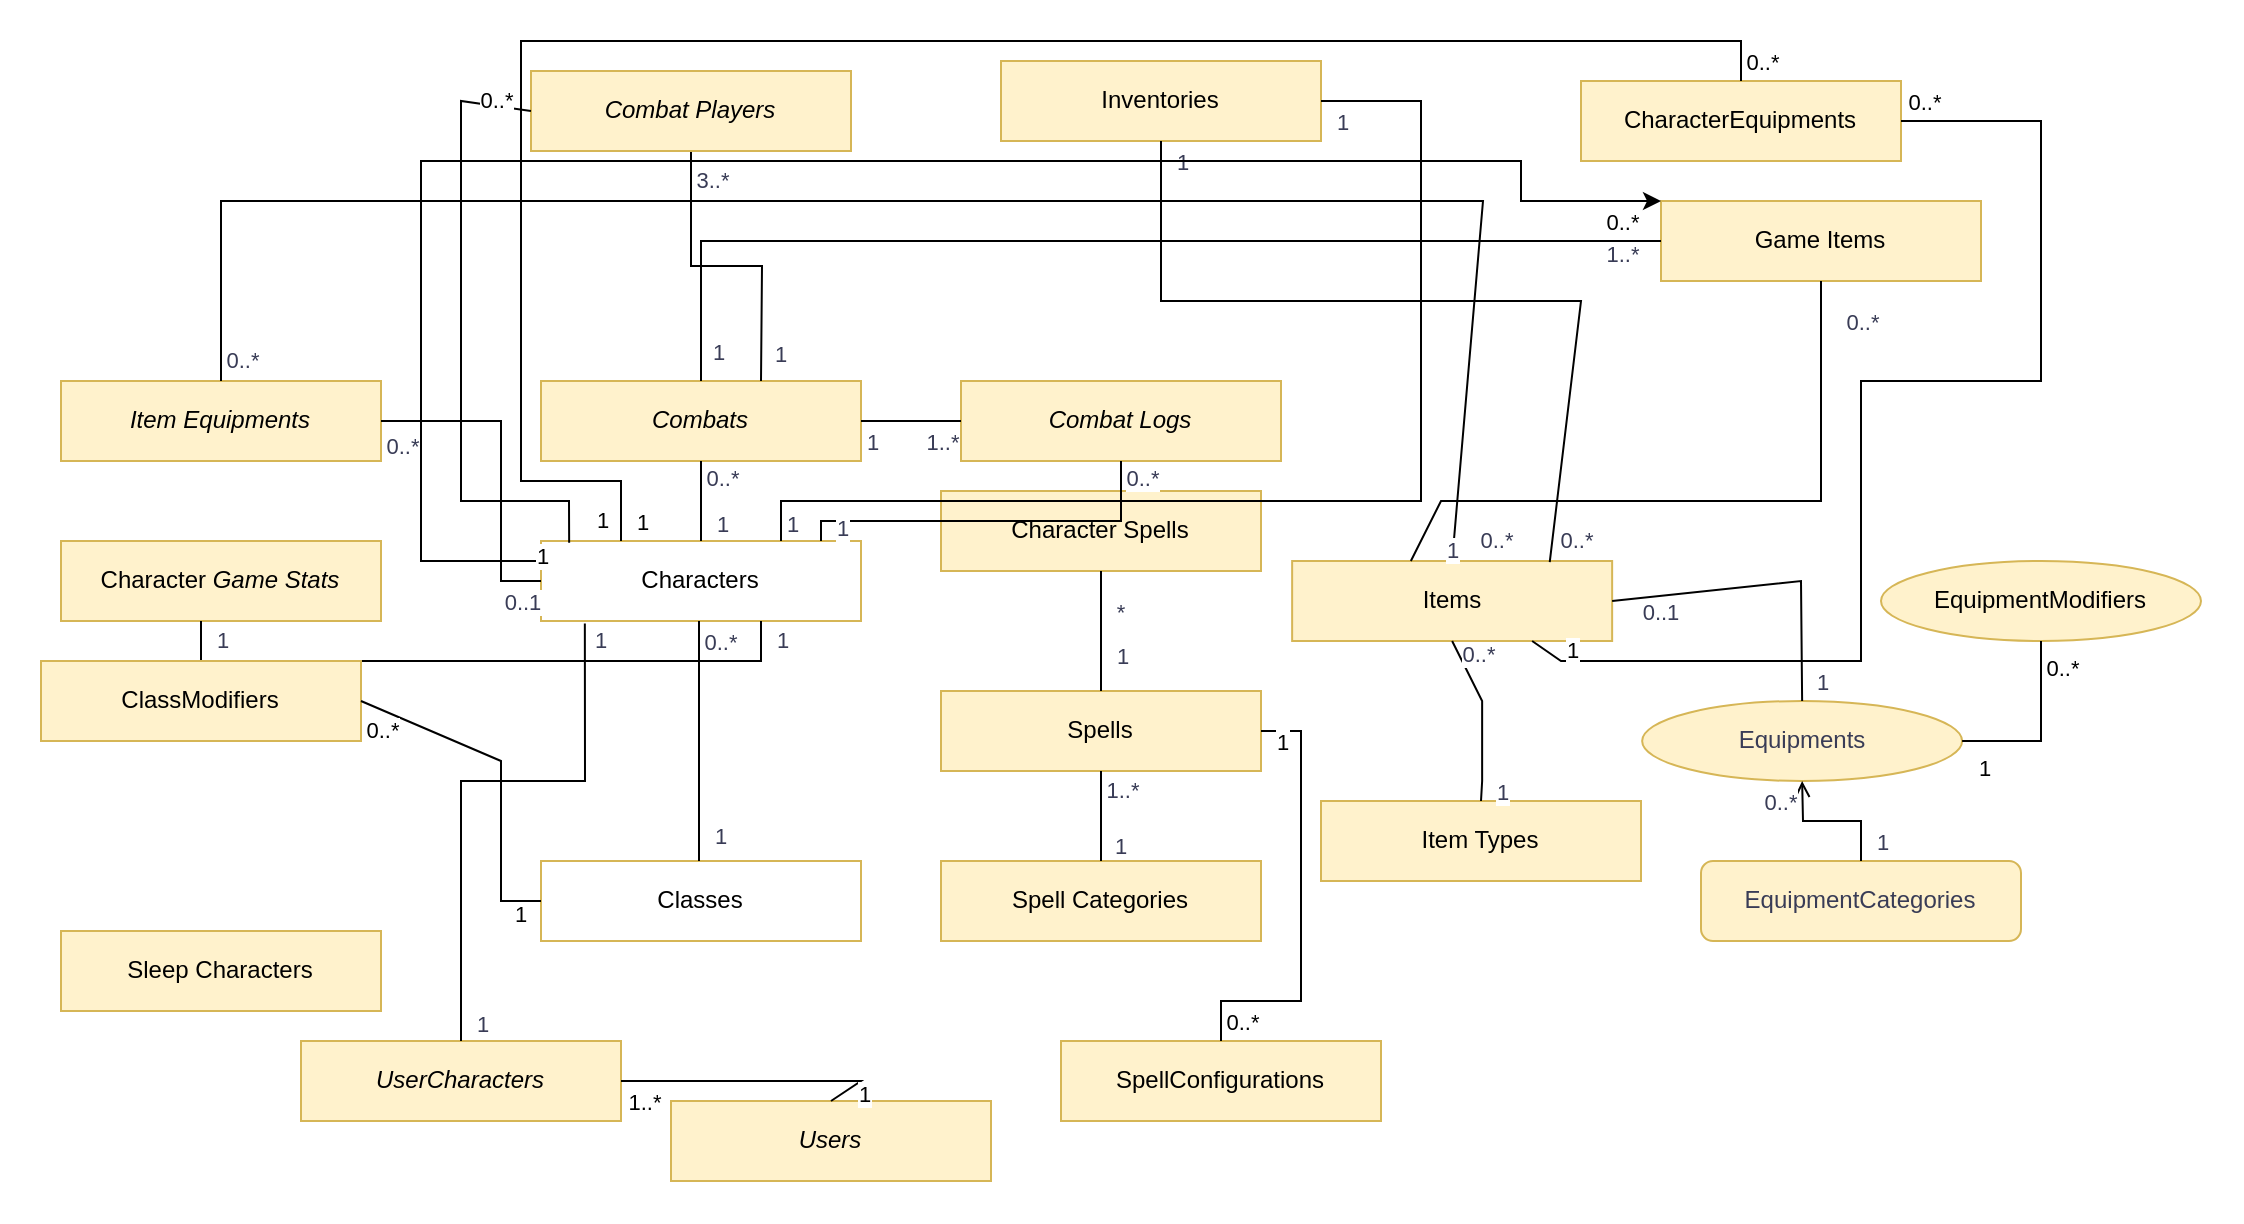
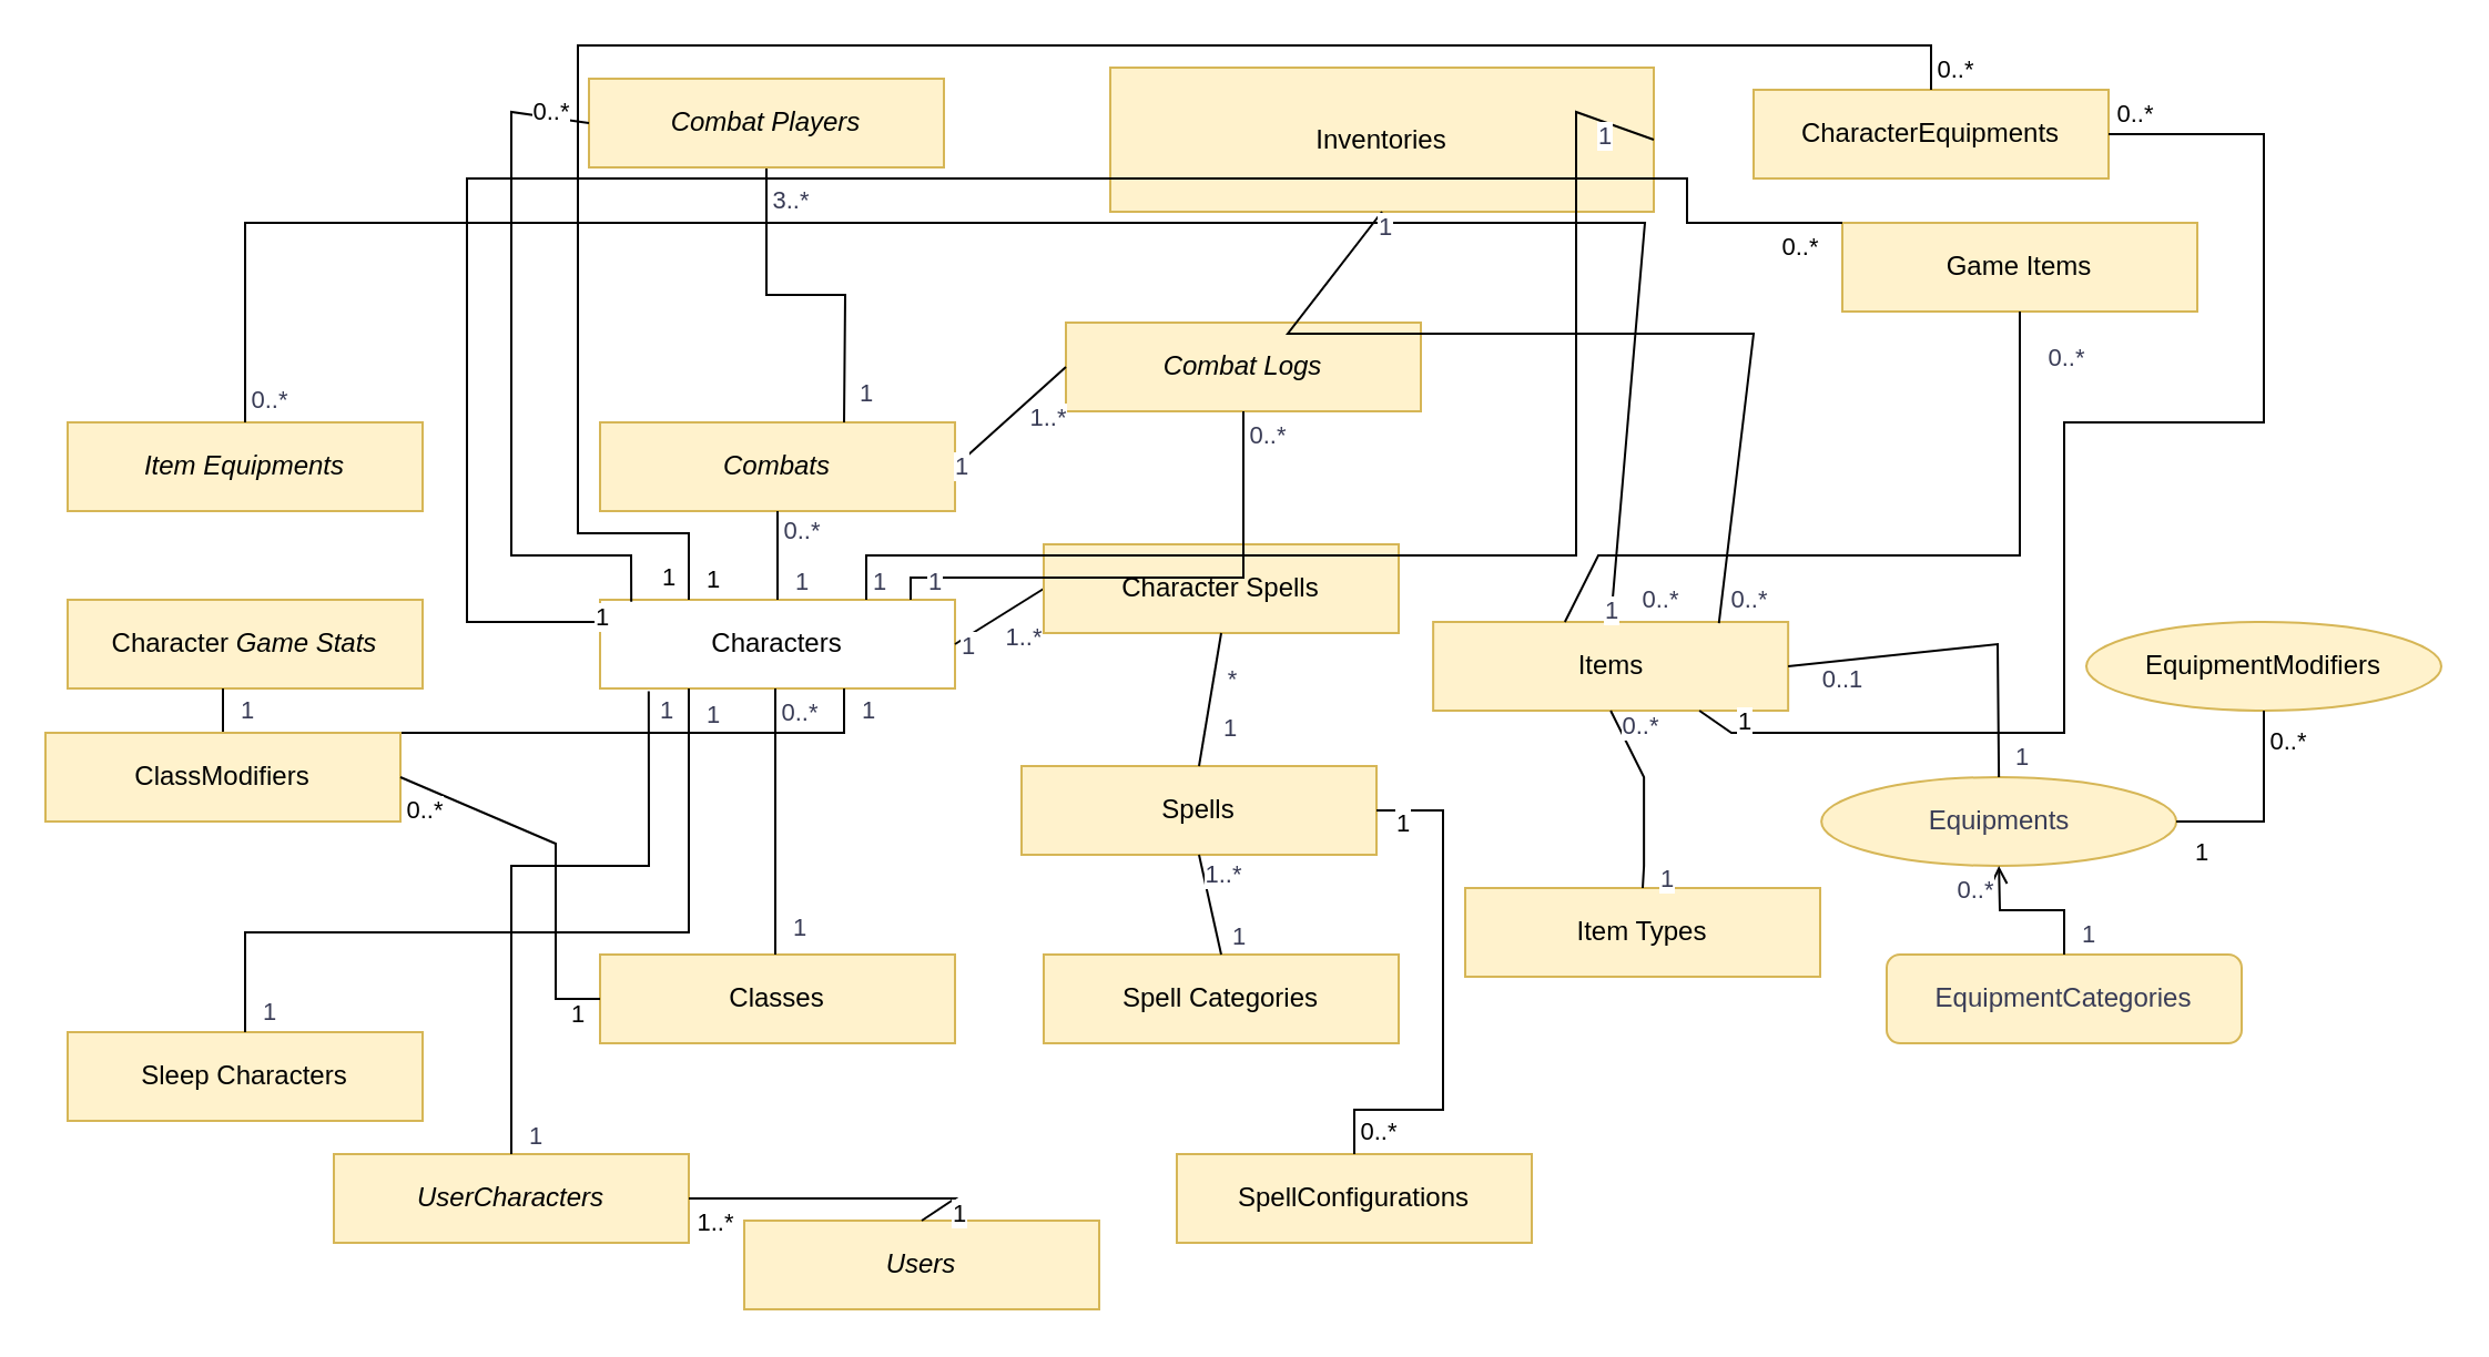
- <mxCell id="7" value="&lt;div style=&quot;padding: 0px; margin: 0px;&quot;&gt;&lt;span style=&quot;text-wrap-mode: nowrap;&quot;&gt;Inventories&lt;/span&gt;&lt;/div&gt;" style="rounded=0;whiteSpace=wrap;html=1;align=center;fillColor=#fff2cc;strokeColor=#d6b656;" parent="1" vertex="1"><mxGeometry x="500" y="30" width="160" height="40" as="geometry" /></mxCell>
+ <mxCell id="7" value="&lt;div style=&quot;padding: 0px; margin: 0px;&quot;&gt;&lt;span style=&quot;text-wrap-mode: nowrap;&quot;&gt;Inventories&lt;/span&gt;&lt;/div&gt;" style="rounded=0;whiteSpace=wrap;html=1;align=center;fillColor=#fff2cc;strokeColor=#d6b656;" parent="1" vertex="1"><mxGeometry x="500" y="30" width="245" height="65" as="geometry" /></mxCell>
- <mxCell id="104" value="" style="endArrow=classic;html=1;rounded=0;exitX=0;exitY=0.25;exitDx=0;exitDy=0;entryX=0;entryY=0;entryDx=0;entryDy=0;" parent="1" source="2" target="11" edge="1"><mxGeometry width="50" height="50" relative="1" as="geometry"><mxPoint x="540" y="170" as="sourcePoint" /><mxPoint x="210" y="80" as="targetPoint" /><Array as="points"><mxPoint x="210" y="280" /><mxPoint x="210" y="80" /><mxPoint x="760" y="80" /><mxPoint x="760" y="100" /></Array></mxGeometry></mxCell>
+ <mxCell id="104" value="" style="endArrow=none;html=1;rounded=0;exitX=0;exitY=0.25;exitDx=0;exitDy=0;entryX=0;entryY=0;entryDx=0;entryDy=0;" parent="1" source="2" target="11" edge="1"><mxGeometry width="50" height="50" relative="1" as="geometry"><mxPoint x="540" y="170" as="sourcePoint" /><mxPoint x="210" y="80" as="targetPoint" /><Array as="points"><mxPoint x="210" y="280" /><mxPoint x="210" y="80" /><mxPoint x="760" y="80" /><mxPoint x="760" y="100" /></Array></mxGeometry></mxCell>
- <mxCell id="21" value="" style="endArrow=none;html=1;rounded=0;exitX=0;exitY=0.5;exitDx=0;exitDy=0;entryX=0.5;entryY=0;entryDx=0;entryDy=0;" parent="1" source="11" target="5" edge="1"><mxGeometry width="50" height="50" relative="1" as="geometry"><mxPoint x="190" y="290" as="sourcePoint" /><mxPoint x="549" y="188" as="targetPoint" /><Array as="points"><mxPoint x="450" y="120" /><mxPoint x="350" y="120" /><mxPoint x="350" y="140" /></Array></mxGeometry></mxCell>
- <mxCell id="22" value="1..*" style="edgeLabel;html=1;align=center;verticalAlign=middle;resizable=0;points=[];strokeColor=#E07A5F;fontColor=#393C56;fillColor=#F2CC8F;" parent="21" vertex="1" connectable="0"><mxGeometry x="-0.94" y="-2" relative="1" as="geometry"><mxPoint x="-3" y="8" as="offset" /></mxGeometry></mxCell>
- <mxCell id="23" value="1" style="edgeLabel;html=1;align=center;verticalAlign=middle;resizable=0;points=[];strokeColor=#E07A5F;fontColor=#393C56;fillColor=#F2CC8F;" parent="21" vertex="1" connectable="0"><mxGeometry x="0.934" y="2" relative="1" as="geometry"><mxPoint x="6" y="3" as="offset" /></mxGeometry></mxCell>
- <mxCell id="6" value="&lt;div style=&quot;padding: 0px; margin: 0px;&quot;&gt;&lt;span style=&quot;font-style: italic; text-wrap-mode: nowrap;&quot;&gt;Combat Logs&lt;/span&gt;&lt;/div&gt;" style="rounded=0;whiteSpace=wrap;html=1;align=center;fillColor=#fff2cc;strokeColor=#d6b656;" parent="1" vertex="1"><mxGeometry x="480" y="190" width="160" height="40" as="geometry" /></mxCell>
+ <mxCell id="6" value="&lt;div style=&quot;padding: 0px; margin: 0px;&quot;&gt;&lt;span style=&quot;font-style: italic; text-wrap-mode: nowrap;&quot;&gt;Combat Logs&lt;/span&gt;&lt;/div&gt;" style="rounded=0;whiteSpace=wrap;html=1;align=center;fillColor=#fff2cc;strokeColor=#d6b656;" parent="1" vertex="1"><mxGeometry x="480" y="145" width="160" height="40" as="geometry" /></mxCell>
- <mxCell id="24" value="" style="endArrow=none;html=1;rounded=0;exitX=1;exitY=0.5;exitDx=0;exitDy=0;entryX=0;entryY=0.5;entryDx=0;entryDy=0;" parent="1" source="10" target="2" edge="1"><mxGeometry width="50" height="50" relative="1" as="geometry"><mxPoint x="360" y="390" as="sourcePoint" /><mxPoint x="410" y="340" as="targetPoint" /><Array as="points"><mxPoint x="250" y="210" /><mxPoint x="250" y="290" /></Array></mxGeometry></mxCell>
- <mxCell id="25" value="0..*" style="edgeLabel;html=1;align=center;verticalAlign=middle;resizable=0;points=[];strokeColor=#E07A5F;fontColor=#393C56;fillColor=#F2CC8F;" parent="24" vertex="1" connectable="0"><mxGeometry x="-0.85" y="-1" relative="1" as="geometry"><mxPoint x="-2" y="11" as="offset" /></mxGeometry></mxCell>
- <mxCell id="26" value="0..1" style="edgeLabel;html=1;align=center;verticalAlign=middle;resizable=0;points=[];strokeColor=#E07A5F;fontColor=#393C56;fillColor=#F2CC8F;" parent="24" vertex="1" connectable="0"><mxGeometry x="0.902" y="4" relative="1" as="geometry"><mxPoint x="-2" y="14" as="offset" /></mxGeometry></mxCell>
+ <mxCell id="43" value="" style="endArrow=none;html=1;rounded=0;fontColor=#393C56;exitX=1;exitY=0.5;exitDx=0;exitDy=0;entryX=0;entryY=0.5;entryDx=0;entryDy=0;" parent="1" source="2" target="53" edge="1"><mxGeometry width="50" height="50" relative="1" as="geometry"><mxPoint x="500" y="330" as="sourcePoint" /><mxPoint x="470" y="290" as="targetPoint" /></mxGeometry></mxCell>
+ <mxCell id="44" value="1" style="edgeLabel;html=1;align=center;verticalAlign=middle;resizable=0;points=[];strokeColor=#E07A5F;fontColor=#393C56;fillColor=#F2CC8F;" parent="43" vertex="1" connectable="0"><mxGeometry x="-0.25" y="-1" relative="1" as="geometry"><mxPoint x="-10" y="9" as="offset" /></mxGeometry></mxCell>
+ <mxCell id="45" value="1..*" style="edgeLabel;html=1;align=center;verticalAlign=middle;resizable=0;points=[];strokeColor=#E07A5F;fontColor=#393C56;fillColor=#F2CC8F;" parent="43" vertex="1" connectable="0"><mxGeometry x="0.1" y="-1" relative="1" as="geometry"><mxPoint x="8" y="9" as="offset" /></mxGeometry></mxCell>
- <mxCell id="3" value="&lt;div style=&quot;padding: 0px; margin: 0px;&quot;&gt;&lt;span style=&quot;text-wrap-mode: nowrap;&quot;&gt;Spells&lt;/span&gt;&lt;/div&gt;" style="rounded=0;whiteSpace=wrap;html=1;align=center;fillColor=#fff2cc;strokeColor=#d6b656;" parent="1" vertex="1"><mxGeometry x="470" y="345" width="160" height="40" as="geometry" /></mxCell>
+ <mxCell id="3" value="&lt;div style=&quot;padding: 0px; margin: 0px;&quot;&gt;&lt;span style=&quot;text-wrap-mode: nowrap;&quot;&gt;Spells&lt;/span&gt;&lt;/div&gt;" style="rounded=0;whiteSpace=wrap;html=1;align=center;fillColor=#fff2cc;strokeColor=#d6b656;" parent="1" vertex="1"><mxGeometry x="460" y="345" width="160" height="40" as="geometry" /></mxCell>
+ <mxCell id="36" value="" style="endArrow=none;html=1;rounded=0;entryX=0.25;entryY=1;entryDx=0;entryDy=0;exitX=0.5;exitY=0;exitDx=0;exitDy=0;" parent="1" source="8" target="2" edge="1"><mxGeometry width="50" height="50" relative="1" as="geometry"><mxPoint x="130" y="430" as="sourcePoint" /><mxPoint x="380" y="290" as="targetPoint" /><Array as="points"><mxPoint x="110" y="420" /><mxPoint x="310" y="420" /></Array></mxGeometry></mxCell>
+ <mxCell id="37" value="1" style="edgeLabel;html=1;align=center;verticalAlign=middle;resizable=0;points=[];strokeColor=#E07A5F;fontColor=#393C56;fillColor=#F2CC8F;" parent="36" vertex="1" connectable="0"><mxGeometry x="-0.944" relative="1" as="geometry"><mxPoint x="10" as="offset" /></mxGeometry></mxCell>
+ <mxCell id="38" value="1" style="edgeLabel;html=1;align=center;verticalAlign=middle;resizable=0;points=[];strokeColor=#E07A5F;fontColor=#393C56;fillColor=#F2CC8F;" parent="36" vertex="1" connectable="0"><mxGeometry x="0.812" y="1" relative="1" as="geometry"><mxPoint x="11" y="-22" as="offset" /></mxGeometry></mxCell>
+ <mxCell id="39" value="" style="edgeLabel;html=1;align=center;verticalAlign=middle;resizable=0;points=[];strokeColor=#E07A5F;fontColor=#393C56;fillColor=#F2CC8F;" parent="36" vertex="1" connectable="0"><mxGeometry x="-0.195" y="-3" relative="1" as="geometry"><mxPoint x="11" y="27" as="offset" /></mxGeometry></mxCell>
- <mxCell id="12" value="&lt;p data-pm-slice=&quot;0 0 []&quot;&gt;Classes&lt;/p&gt;" style="rounded=0;whiteSpace=wrap;html=1;align=center;fillColor=#ffffff;strokeColor=#d6b656;" parent="1" vertex="1"><mxGeometry x="270" y="430" width="160" height="40" as="geometry" /></mxCell>
+ <mxCell id="12" value="&lt;p data-pm-slice=&quot;0 0 []&quot;&gt;Classes&lt;/p&gt;" style="rounded=0;whiteSpace=wrap;html=1;align=center;fillColor=#fff2cc;strokeColor=#d6b656;" parent="1" vertex="1"><mxGeometry x="270" y="430" width="160" height="40" as="geometry" /></mxCell>
